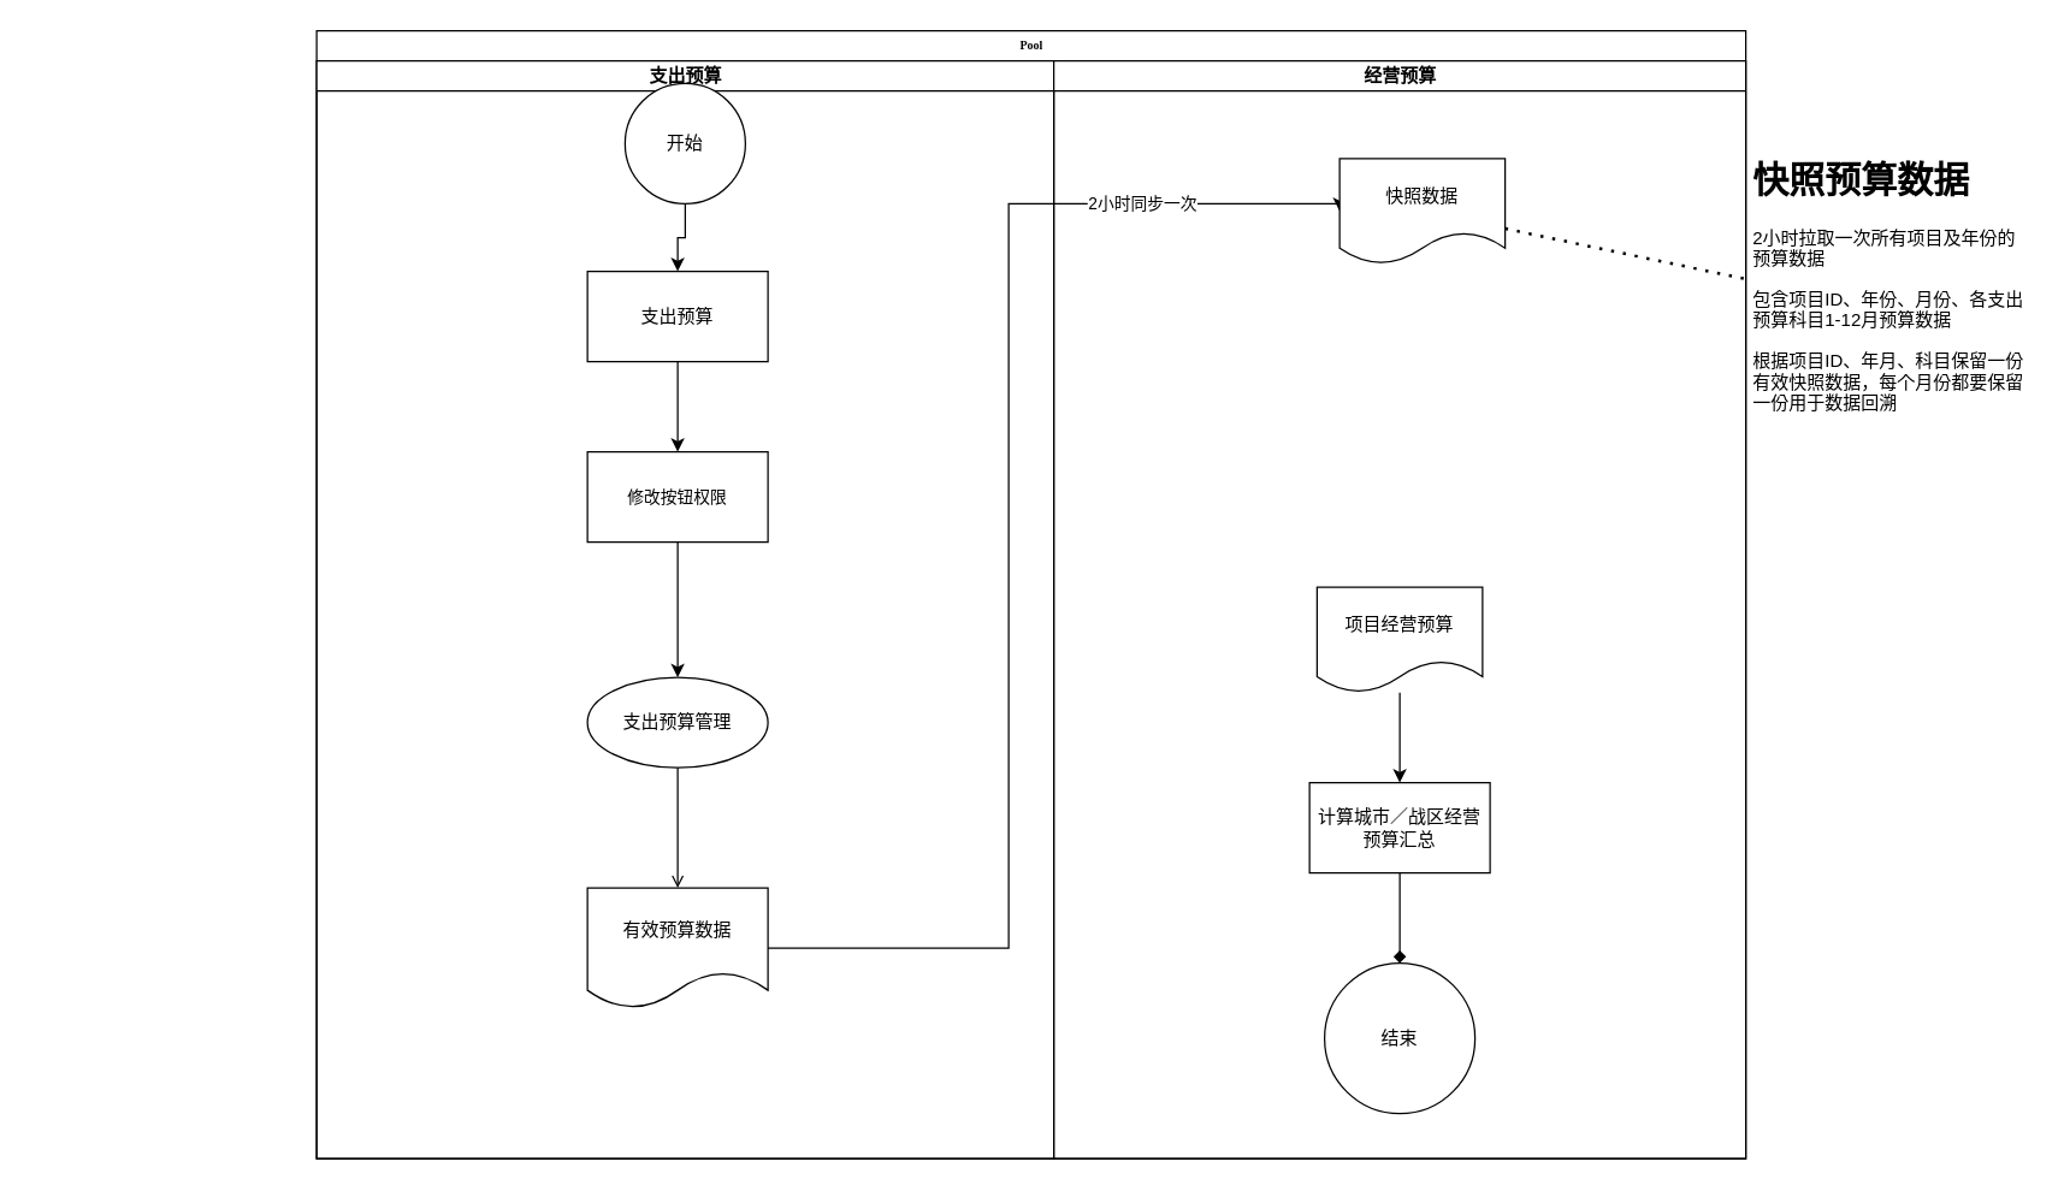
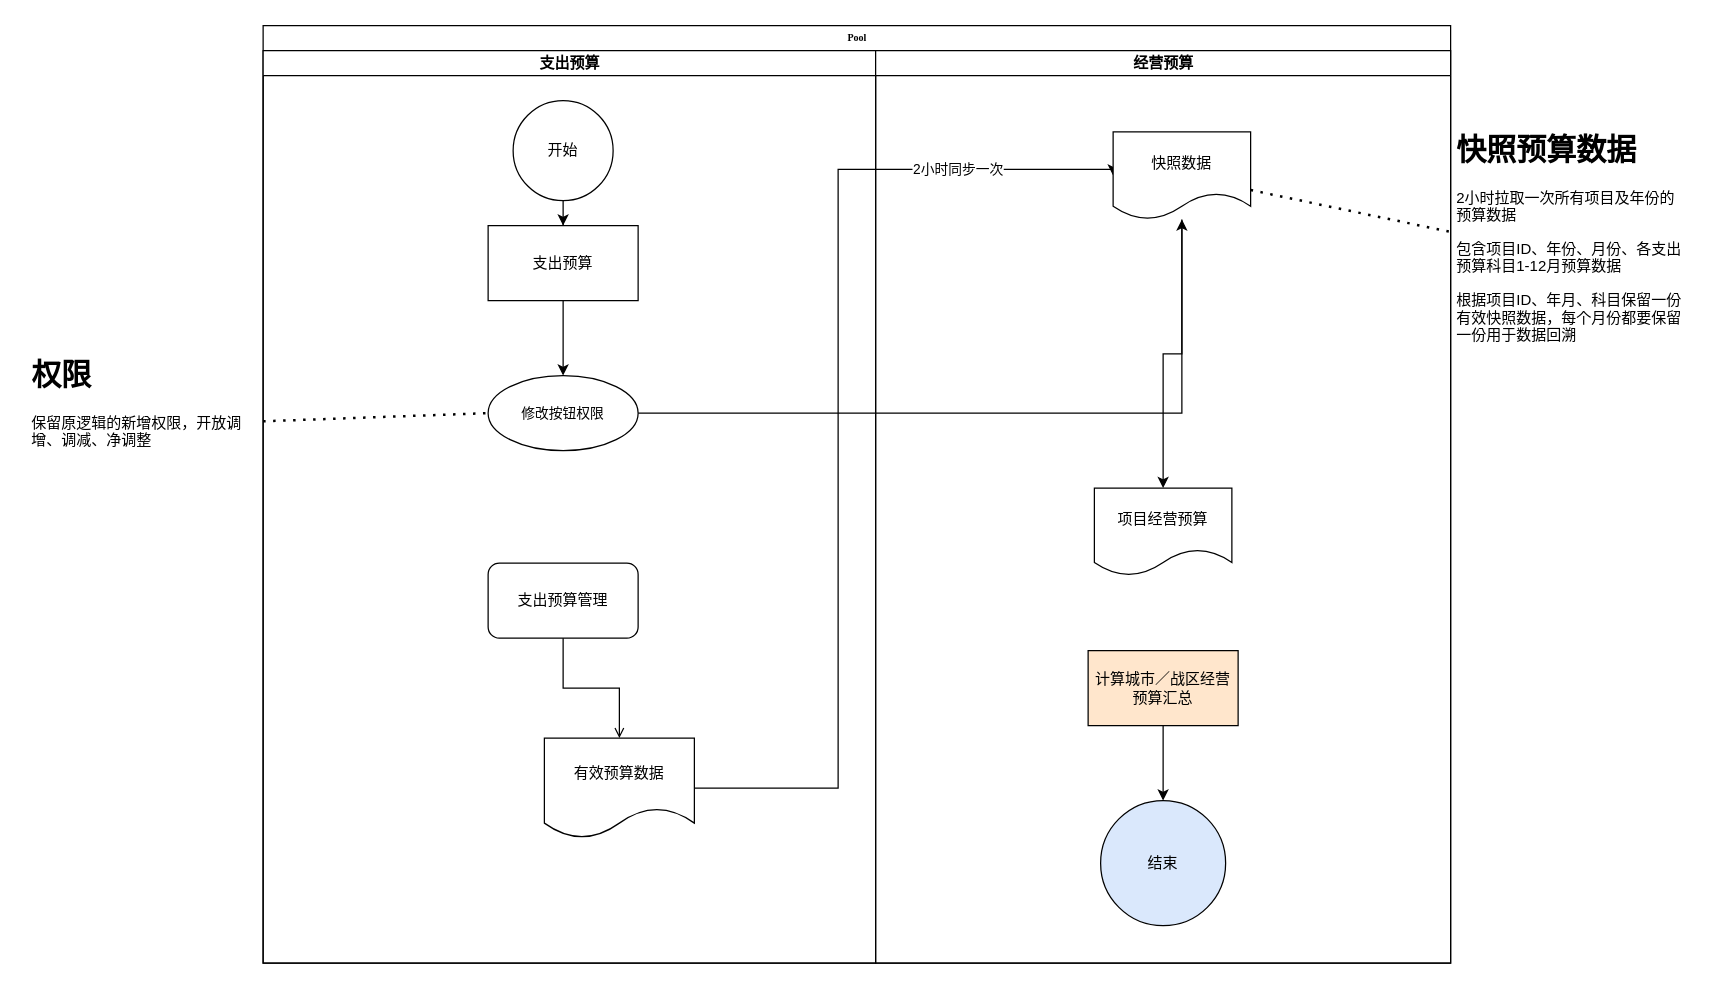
- <mxCell id="4" value="开始" style="ellipse;whiteSpace=wrap;html=1;" parent="3" vertex="1"><mxGeometry x="205" y="15" width="80" height="80" as="geometry" /></mxCell>
+ <mxCell id="4" value="开始" style="ellipse;whiteSpace=wrap;html=1;" parent="3" vertex="1"><mxGeometry x="200" y="40" width="80" height="80" as="geometry" /></mxCell>
+ <mxCell id="16" style="edgeStyle=orthogonalEdgeStyle;rounded=0;orthogonalLoop=1;jettySize=auto;html=1;" edge="1" parent="15" source="17" target="18"><mxGeometry relative="1" as="geometry" /></mxCell>
- <mxCell id="9" value="&lt;span style=&quot;font-size: 11px ; background-color: rgb(255 , 255 , 255)&quot;&gt;修改按钮权限&lt;/span&gt;" style="rounded=0;whiteSpace=wrap;html=1;" parent="3" vertex="1"><mxGeometry x="180" y="260" width="120" height="60" as="geometry" /></mxCell>
+ <mxCell id="9" value="&lt;span style=&quot;font-size: 11px ; background-color: rgb(255 , 255 , 255)&quot;&gt;修改按钮权限&lt;/span&gt;" style="ellipse;whiteSpace=wrap;html=1;" parent="3" vertex="1"><mxGeometry x="180" y="260" width="120" height="60" as="geometry" /></mxCell>
+ <mxCell id="24" value="" style="endArrow=none;dashed=1;html=1;dashPattern=1 3;strokeWidth=2;entryX=0;entryY=0.5;entryDx=0;entryDy=0;" parent="1" source="23" target="9" edge="1"><mxGeometry width="50" height="50" relative="1" as="geometry"><mxPoint x="80" y="520" as="sourcePoint" /><mxPoint x="130" y="470" as="targetPoint" /></mxGeometry></mxCell>
+ <mxCell id="23" value="&lt;h1&gt;权限&lt;/h1&gt;&lt;p&gt;保留原逻辑的新增权限，开放调增、调减、净调整&lt;/p&gt;" style="text;html=1;strokeColor=none;fillColor=none;spacing=5;spacingTop=-20;whiteSpace=wrap;overflow=hidden;rounded=0;" parent="1" vertex="1"><mxGeometry x="20" y="280" width="190" height="120" as="geometry" /></mxCell>
- <mxCell id="8" style="edgeStyle=orthogonalEdgeStyle;rounded=0;orthogonalLoop=1;jettySize=auto;html=1;entryX=0.5;entryY=0;entryDx=0;entryDy=0;" parent="3" source="9" target="7" edge="1"><mxGeometry relative="1" as="geometry" /></mxCell>
+ <mxCell id="8" style="edgeStyle=orthogonalEdgeStyle;rounded=0;orthogonalLoop=1;jettySize=auto;html=1;" parent="3" source="9" target="17" edge="1"><mxGeometry relative="1" as="geometry" /></mxCell>
- <mxCell id="7" value="支出预算管理" style="ellipse;whiteSpace=wrap;html=1;" parent="3" vertex="1"><mxGeometry x="180" y="410" width="120" height="60" as="geometry" /></mxCell>
+ <mxCell id="7" value="支出预算管理" style="whiteSpace=wrap;html=1;rounded=1;" parent="3" vertex="1"><mxGeometry x="180" y="410" width="120" height="60" as="geometry" /></mxCell>
- <mxCell id="20" value="" style="edgeStyle=orthogonalEdgeStyle;rounded=0;orthogonalLoop=1;jettySize=auto;html=1;" parent="15" source="18" target="19" edge="1"><mxGeometry relative="1" as="geometry" /></mxCell>
- <mxCell id="19" value="计算城市／战区经营预算汇总" style="whiteSpace=wrap;html=1;" parent="15" vertex="1"><mxGeometry x="170" y="480" width="120" height="60" as="geometry" /></mxCell>
+ <mxCell id="19" value="计算城市／战区经营预算汇总" style="whiteSpace=wrap;html=1;fillColor=#ffe6cc;" parent="15" vertex="1"><mxGeometry x="170" y="480" width="120" height="60" as="geometry" /></mxCell>
- <mxCell id="11" value="有效预算数据" style="shape=document;whiteSpace=wrap;html=1;boundedLbl=1;rounded=1;" parent="3" vertex="1"><mxGeometry x="180" y="550" width="120" height="80" as="geometry" /></mxCell>
+ <mxCell id="11" value="有效预算数据" style="shape=document;whiteSpace=wrap;html=1;boundedLbl=1;rounded=1;" parent="3" vertex="1"><mxGeometry x="225" y="550" width="120" height="80" as="geometry" /></mxCell>
- <mxCell id="21" value="" style="edgeStyle=orthogonalEdgeStyle;rounded=0;orthogonalLoop=1;jettySize=auto;html=1;entryX=0.5;entryY=0;entryDx=0;entryDy=0;endArrow=diamond;" parent="15" source="19" target="22" edge="1"><mxGeometry relative="1" as="geometry"><mxPoint x="230" y="520" as="targetPoint" /></mxGeometry></mxCell>
+ <mxCell id="21" value="" style="edgeStyle=orthogonalEdgeStyle;rounded=0;orthogonalLoop=1;jettySize=auto;html=1;entryX=0.5;entryY=0;entryDx=0;entryDy=0;" parent="15" source="19" target="22" edge="1"><mxGeometry relative="1" as="geometry"><mxPoint x="230" y="520" as="targetPoint" /></mxGeometry></mxCell>
- <mxCell id="22" value="结束" style="ellipse;whiteSpace=wrap;html=1;" parent="15" vertex="1"><mxGeometry x="180" y="600" width="100" height="100" as="geometry" /></mxCell>
+ <mxCell id="22" value="结束" style="ellipse;whiteSpace=wrap;html=1;fillColor=#dae8fc;" parent="15" vertex="1"><mxGeometry x="180" y="600" width="100" height="100" as="geometry" /></mxCell>
